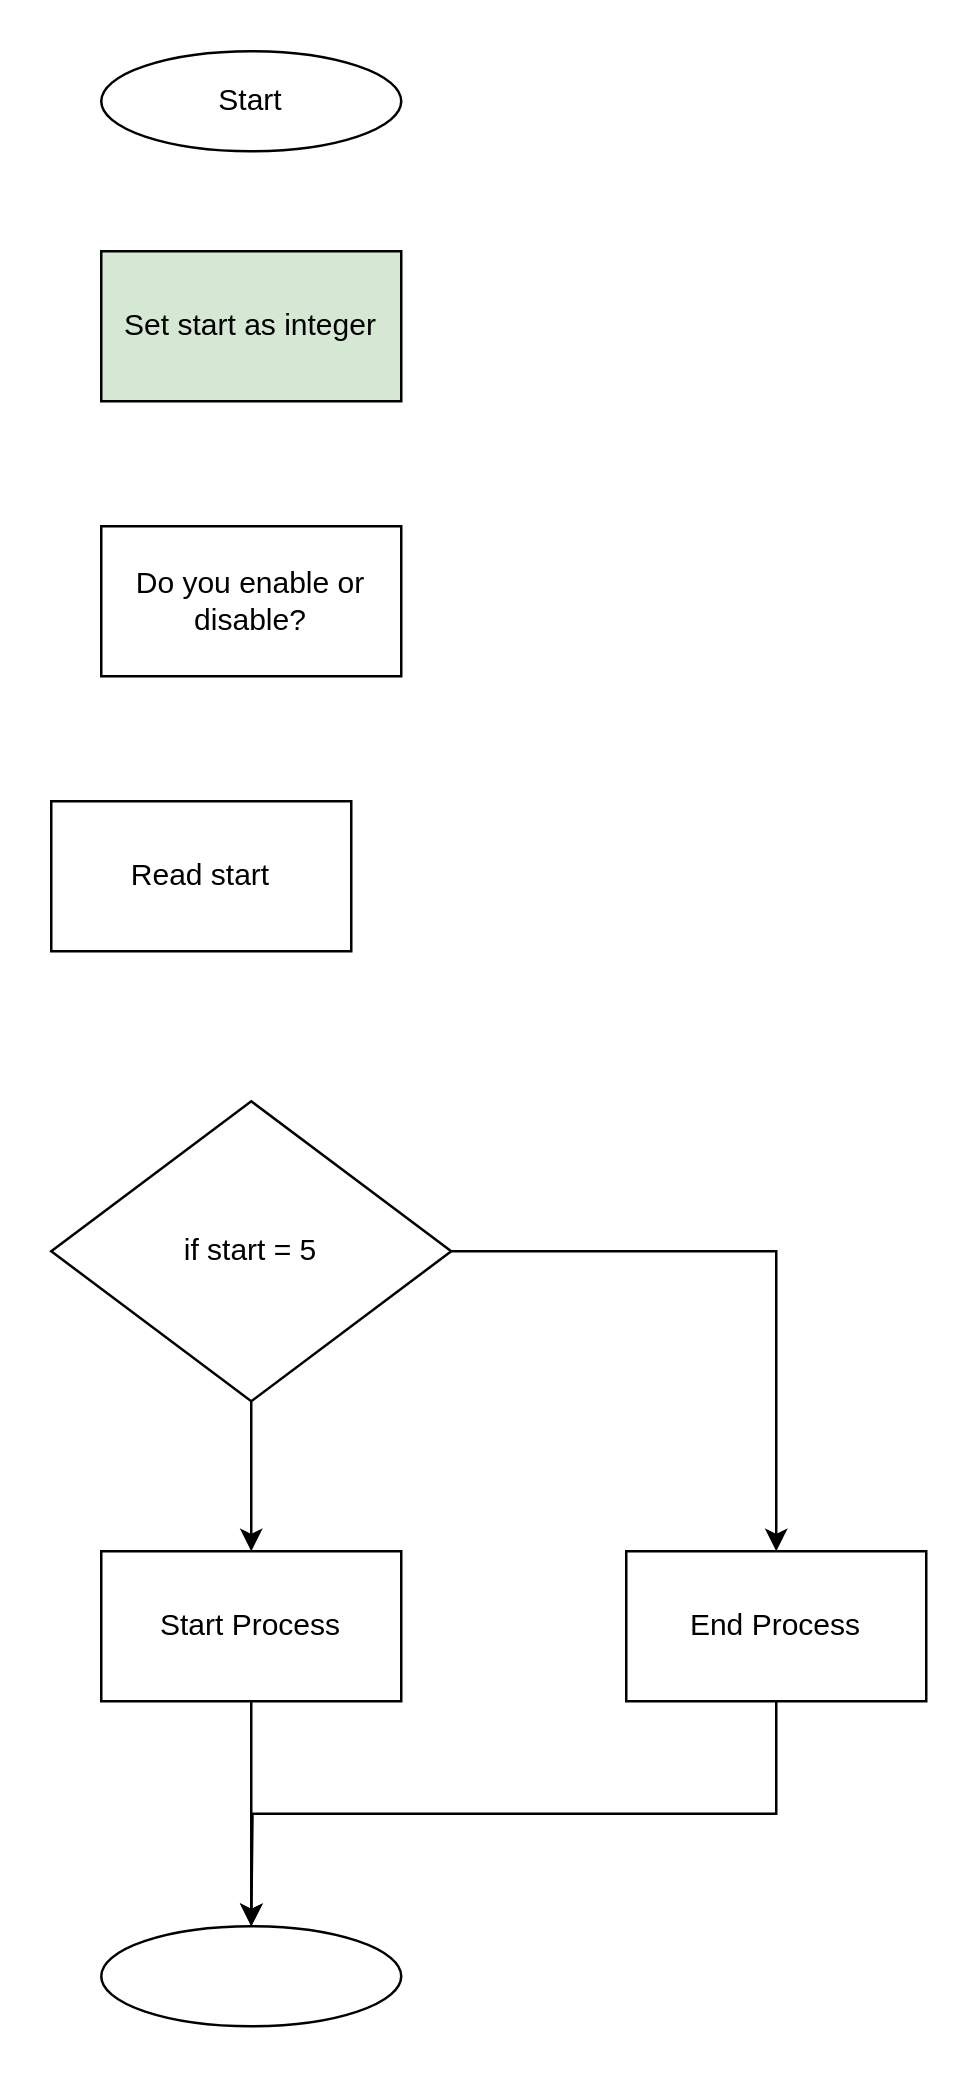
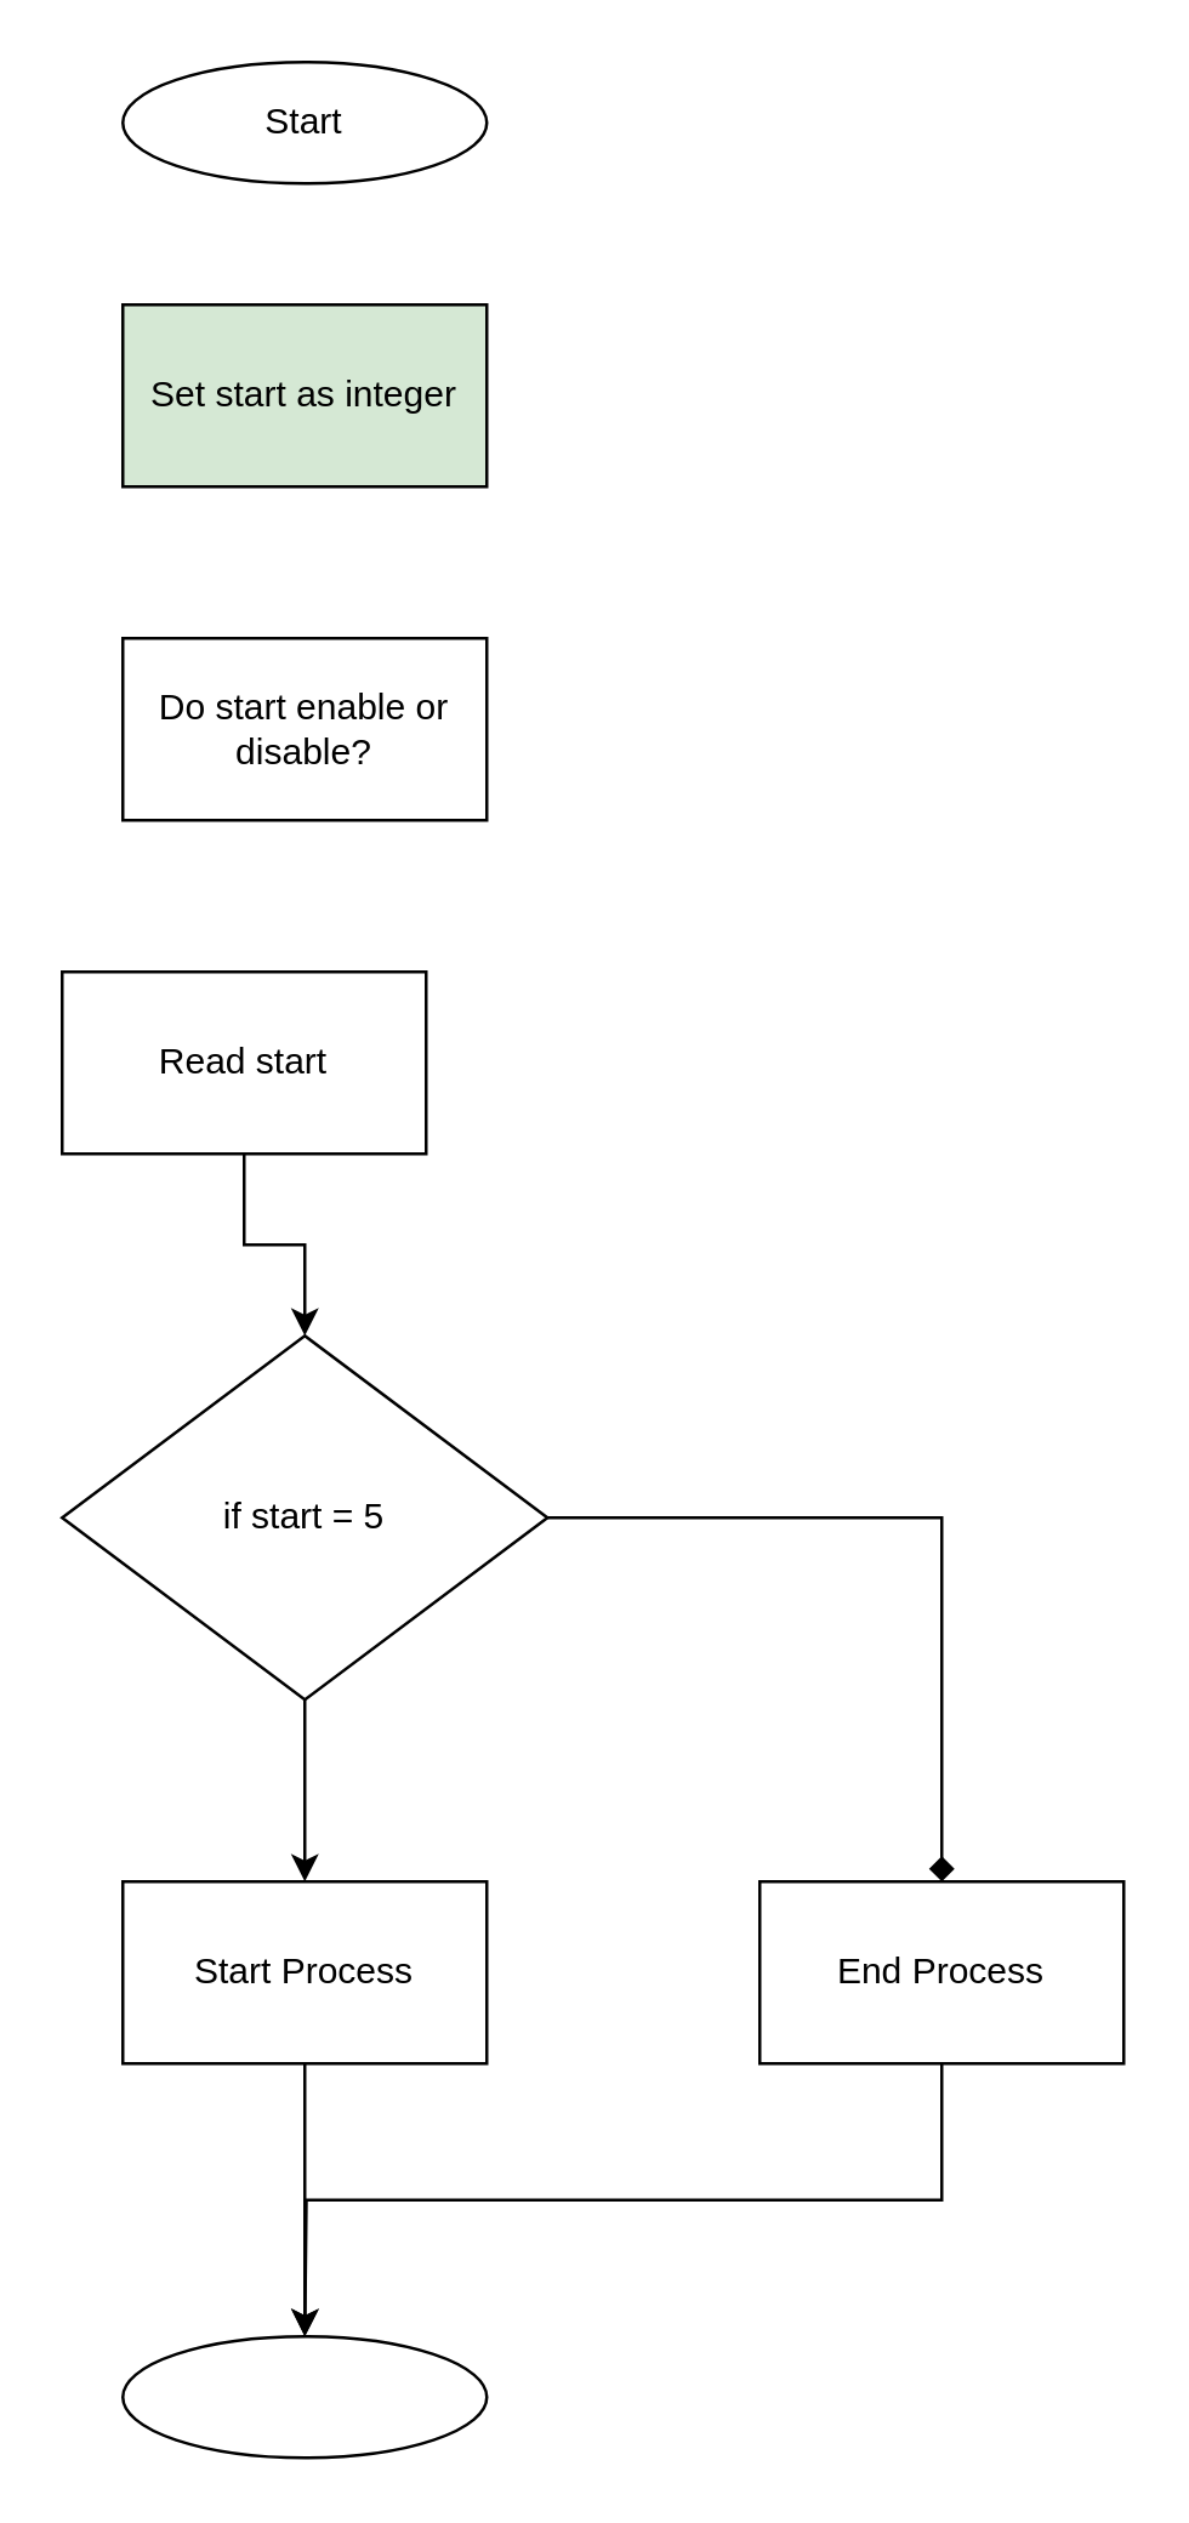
- <mxCell id="3" value="Do you enable or disable?" style="rounded=0;whiteSpace=wrap;html=1;" vertex="1" parent="1"><mxGeometry x="40" y="210" width="120" height="60" as="geometry" /></mxCell>
+ <mxCell id="3" value="Do start enable or disable?" style="rounded=0;whiteSpace=wrap;html=1;" vertex="1" parent="1"><mxGeometry x="40" y="210" width="120" height="60" as="geometry" /></mxCell>
+ <mxCell id="5" style="edgeStyle=orthogonalEdgeStyle;rounded=0;orthogonalLoop=1;jettySize=auto;html=1;exitX=0.5;exitY=1;exitDx=0;exitDy=0;entryX=0.5;entryY=0;entryDx=0;entryDy=0;" edge="1" parent="1" source="6" target="9"><mxGeometry relative="1" as="geometry" /></mxCell>
- <mxCell id="8" style="edgeStyle=orthogonalEdgeStyle;rounded=0;orthogonalLoop=1;jettySize=auto;html=1;exitX=1;exitY=0.5;exitDx=0;exitDy=0;entryX=0.5;entryY=0;entryDx=0;entryDy=0;" edge="1" parent="1" source="9" target="13"><mxGeometry relative="1" as="geometry" /></mxCell>
+ <mxCell id="8" style="edgeStyle=orthogonalEdgeStyle;rounded=0;orthogonalLoop=1;jettySize=auto;html=1;exitX=1;exitY=0.5;exitDx=0;exitDy=0;entryX=0.5;entryY=0;entryDx=0;entryDy=0;endArrow=diamond;" edge="1" parent="1" source="9" target="13"><mxGeometry relative="1" as="geometry" /></mxCell>
